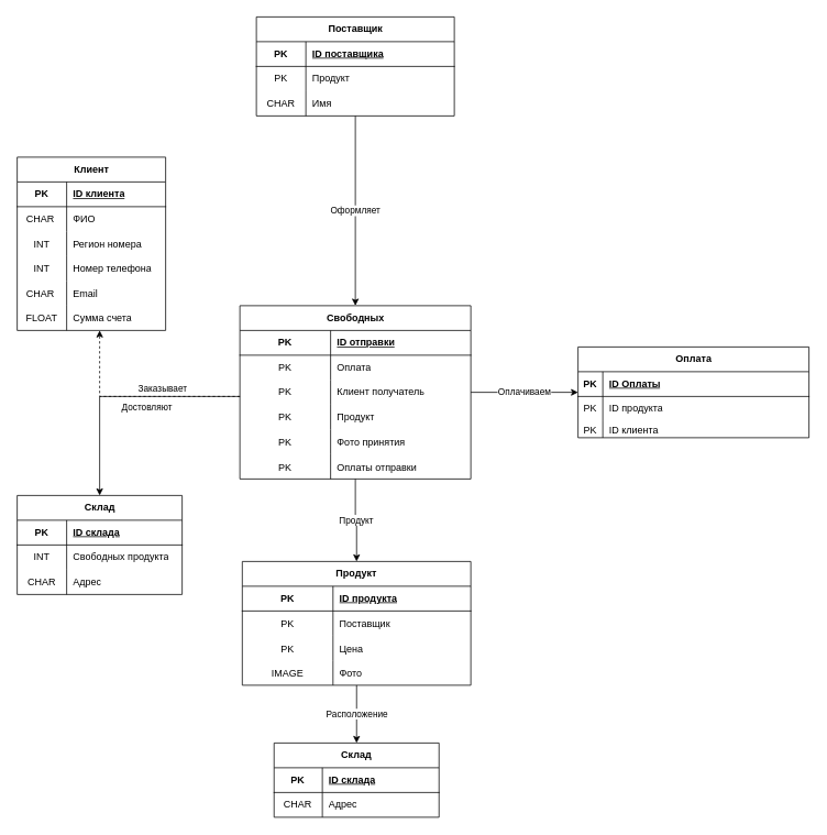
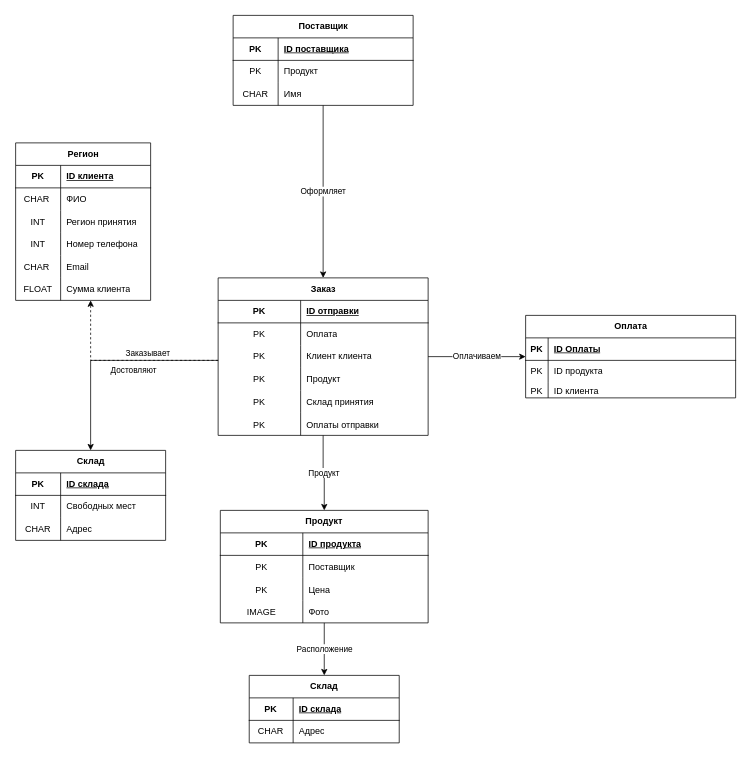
- <mxCell id="46" value="Клиент" style="shape=table;startSize=30;container=1;collapsible=1;childLayout=tableLayout;fixedRows=1;rowLines=0;fontStyle=1;align=center;resizeLast=1;html=1;" parent="1" vertex="1"><mxGeometry x="20" y="190" width="180" height="210" as="geometry" /></mxCell>
+ <mxCell id="46" value="Регион" style="shape=table;startSize=30;container=1;collapsible=1;childLayout=tableLayout;fixedRows=1;rowLines=0;fontStyle=1;align=center;resizeLast=1;html=1;" parent="1" vertex="1"><mxGeometry x="20" y="190" width="180" height="210" as="geometry" /></mxCell>
- <mxCell id="55" value="Регион номера" style="shape=partialRectangle;connectable=0;fillColor=none;top=0;left=0;bottom=0;right=0;align=left;spacingLeft=6;overflow=hidden;" parent="53" vertex="1"><mxGeometry x="60" width="120" height="30" as="geometry"><mxRectangle width="120" height="30" as="alternateBounds" /></mxGeometry></mxCell>
+ <mxCell id="55" value="Регион принятия" style="shape=partialRectangle;connectable=0;fillColor=none;top=0;left=0;bottom=0;right=0;align=left;spacingLeft=6;overflow=hidden;" parent="53" vertex="1"><mxGeometry x="60" width="120" height="30" as="geometry"><mxRectangle width="120" height="30" as="alternateBounds" /></mxGeometry></mxCell>
- <mxCell id="64" value="Сумма счета" style="shape=partialRectangle;connectable=0;fillColor=none;top=0;left=0;bottom=0;right=0;align=left;spacingLeft=6;overflow=hidden;whiteSpace=wrap;html=1;" parent="62" vertex="1"><mxGeometry x="60" width="120" height="30" as="geometry"><mxRectangle width="120" height="30" as="alternateBounds" /></mxGeometry></mxCell>
+ <mxCell id="64" value="Сумма клиента" style="shape=partialRectangle;connectable=0;fillColor=none;top=0;left=0;bottom=0;right=0;align=left;spacingLeft=6;overflow=hidden;whiteSpace=wrap;html=1;" parent="62" vertex="1"><mxGeometry x="60" width="120" height="30" as="geometry"><mxRectangle width="120" height="30" as="alternateBounds" /></mxGeometry></mxCell>
- <mxCell id="20" value="Свободных" style="shape=table;startSize=30;container=1;collapsible=1;childLayout=tableLayout;fixedRows=1;rowLines=0;fontStyle=1;align=center;resizeLast=1;html=1;" parent="1" vertex="1"><mxGeometry x="290" y="370" width="280" height="210" as="geometry" /></mxCell>
+ <mxCell id="20" value="Заказ" style="shape=table;startSize=30;container=1;collapsible=1;childLayout=tableLayout;fixedRows=1;rowLines=0;fontStyle=1;align=center;resizeLast=1;html=1;" parent="1" vertex="1"><mxGeometry x="290" y="370" width="280" height="210" as="geometry" /></mxCell>
- <mxCell id="29" value="Клиент получатель" style="shape=partialRectangle;connectable=0;fillColor=none;top=0;left=0;bottom=0;right=0;align=left;spacingLeft=6;overflow=hidden;whiteSpace=wrap;html=1;" parent="27" vertex="1"><mxGeometry x="110" width="170" height="30" as="geometry"><mxRectangle width="170" height="30" as="alternateBounds" /></mxGeometry></mxCell>
+ <mxCell id="29" value="Клиент клиента" style="shape=partialRectangle;connectable=0;fillColor=none;top=0;left=0;bottom=0;right=0;align=left;spacingLeft=6;overflow=hidden;whiteSpace=wrap;html=1;" parent="27" vertex="1"><mxGeometry x="110" width="170" height="30" as="geometry"><mxRectangle width="170" height="30" as="alternateBounds" /></mxGeometry></mxCell>
- <mxCell id="35" value="Фото принятия" style="shape=partialRectangle;connectable=0;fillColor=none;top=0;left=0;bottom=0;right=0;align=left;spacingLeft=6;overflow=hidden;" parent="33" vertex="1"><mxGeometry x="110" width="170" height="30" as="geometry"><mxRectangle width="170" height="30" as="alternateBounds" /></mxGeometry></mxCell>
+ <mxCell id="35" value="Склад принятия" style="shape=partialRectangle;connectable=0;fillColor=none;top=0;left=0;bottom=0;right=0;align=left;spacingLeft=6;overflow=hidden;" parent="33" vertex="1"><mxGeometry x="110" width="170" height="30" as="geometry"><mxRectangle width="170" height="30" as="alternateBounds" /></mxGeometry></mxCell>
- <mxCell id="92" value="Свободных продукта" style="shape=partialRectangle;connectable=0;fillColor=none;top=0;left=0;bottom=0;right=0;align=left;spacingLeft=6;overflow=hidden;whiteSpace=wrap;html=1;" vertex="1" parent="90"><mxGeometry x="60" width="140" height="30" as="geometry"><mxRectangle width="140" height="30" as="alternateBounds" /></mxGeometry></mxCell>
+ <mxCell id="92" value="Свободных мест" style="shape=partialRectangle;connectable=0;fillColor=none;top=0;left=0;bottom=0;right=0;align=left;spacingLeft=6;overflow=hidden;whiteSpace=wrap;html=1;" vertex="1" parent="90"><mxGeometry x="60" width="140" height="30" as="geometry"><mxRectangle width="140" height="30" as="alternateBounds" /></mxGeometry></mxCell>
